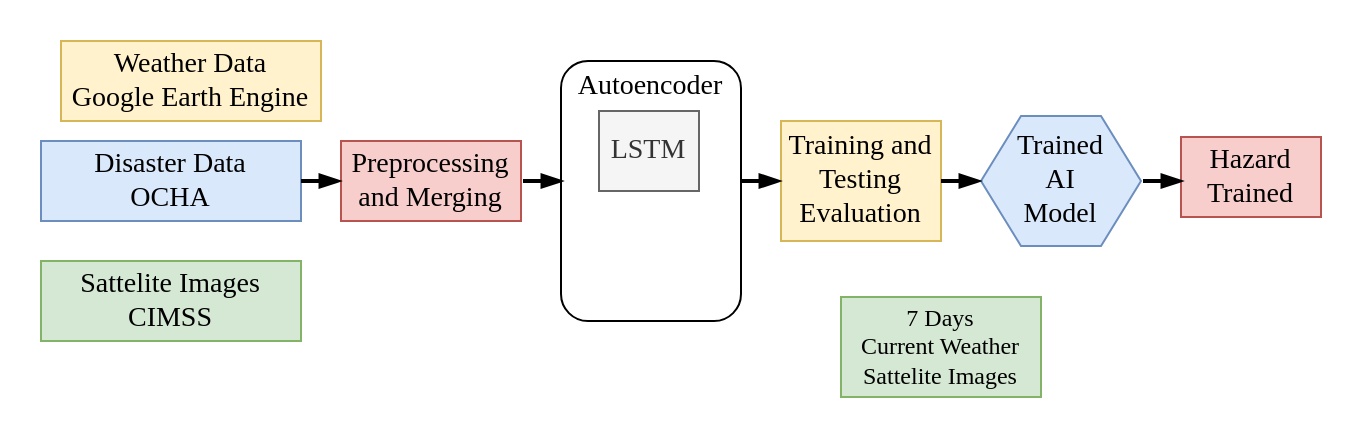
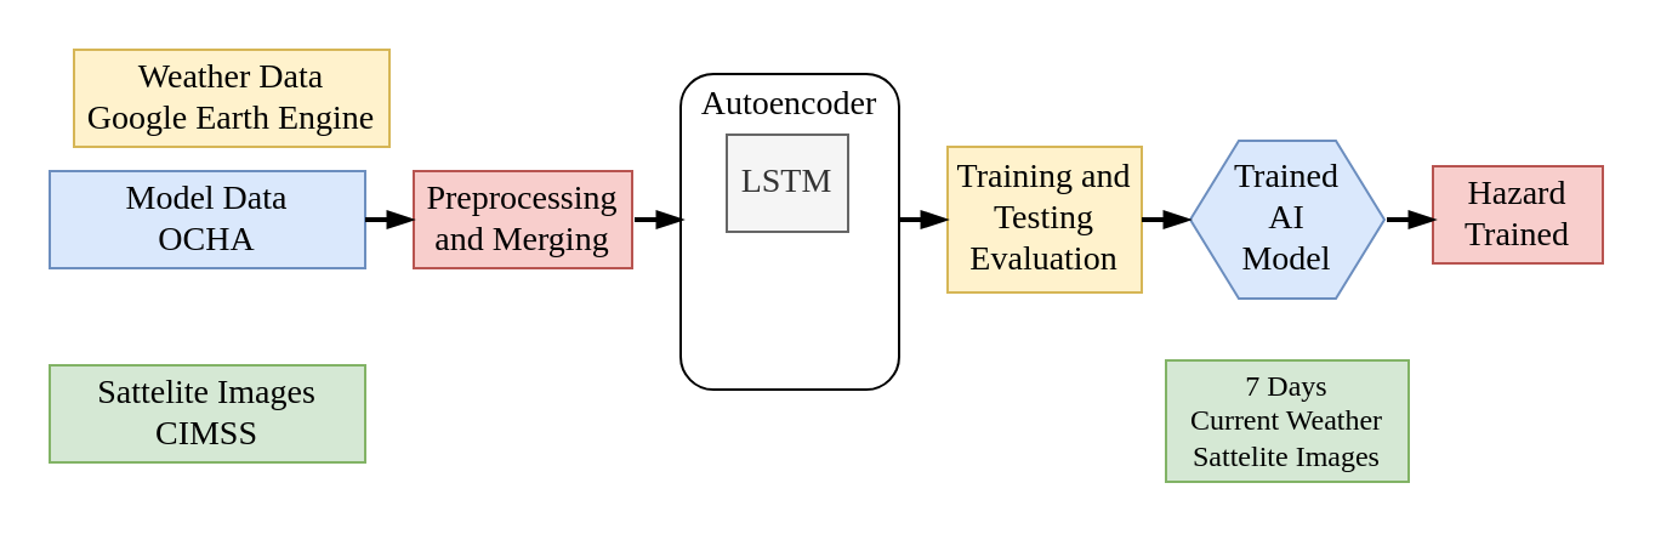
- <mxCell id="5" value="Disaster Data&lt;div&gt;&lt;span id=&quot;docs-internal-guid-3253ce96-7fff-de38-85f3-a78d56d46090&quot;&gt;&lt;span style=&quot;background-color: transparent; font-variant-numeric: normal; font-variant-east-asian: normal; font-variant-alternates: normal; font-variant-position: normal; font-variant-emoji: normal; vertical-align: baseline; white-space-collapse: preserve;&quot;&gt;OCHA&lt;/span&gt;&lt;/span&gt;&lt;/div&gt;" style="rounded=0;whiteSpace=wrap;html=1;fontSize=14;fontFamily=Times New Roman;fillColor=#dae8fc;strokeColor=#6c8ebf;" vertex="1" parent="1"><mxGeometry x="20" y="70" width="130" height="40" as="geometry" /></mxCell>
+ <mxCell id="5" value="Model Data&lt;div&gt;&lt;span id=&quot;docs-internal-guid-3253ce96-7fff-de38-85f3-a78d56d46090&quot;&gt;&lt;span style=&quot;background-color: transparent; font-variant-numeric: normal; font-variant-east-asian: normal; font-variant-alternates: normal; font-variant-position: normal; font-variant-emoji: normal; vertical-align: baseline; white-space-collapse: preserve;&quot;&gt;OCHA&lt;/span&gt;&lt;/span&gt;&lt;/div&gt;" style="rounded=0;whiteSpace=wrap;html=1;fontSize=14;fontFamily=Times New Roman;fillColor=#dae8fc;strokeColor=#6c8ebf;" vertex="1" parent="1"><mxGeometry x="20" y="70" width="130" height="40" as="geometry" /></mxCell>
- <mxCell id="6" value="&lt;div&gt;&lt;span id=&quot;docs-internal-guid-595cde14-7fff-f23b-11f6-7fd3064b3416&quot;&gt;&lt;span style=&quot;background-color: transparent; font-variant-numeric: normal; font-variant-east-asian: normal; font-variant-alternates: normal; font-variant-position: normal; font-variant-emoji: normal; vertical-align: baseline; white-space-collapse: preserve;&quot;&gt;Sattelite Images&lt;br&gt;CIMSS&lt;/span&gt;&lt;/span&gt;&lt;/div&gt;" style="rounded=0;whiteSpace=wrap;html=1;fontSize=14;fontFamily=Times New Roman;fillColor=#d5e8d4;strokeColor=#82b366;" vertex="1" parent="1"><mxGeometry x="20" y="130" width="130" height="40" as="geometry" /></mxCell>
+ <mxCell id="6" value="&lt;div&gt;&lt;span id=&quot;docs-internal-guid-595cde14-7fff-f23b-11f6-7fd3064b3416&quot;&gt;&lt;span style=&quot;background-color: transparent; font-variant-numeric: normal; font-variant-east-asian: normal; font-variant-alternates: normal; font-variant-position: normal; font-variant-emoji: normal; vertical-align: baseline; white-space-collapse: preserve;&quot;&gt;Sattelite Images&lt;br&gt;CIMSS&lt;/span&gt;&lt;/span&gt;&lt;/div&gt;" style="rounded=0;whiteSpace=wrap;html=1;fontSize=14;fontFamily=Times New Roman;fillColor=#d5e8d4;strokeColor=#82b366;" vertex="1" parent="1"><mxGeometry x="20" y="150" width="130" height="40" as="geometry" /></mxCell>
- <mxCell id="10" value="&lt;div&gt;7 Days&lt;/div&gt;Current Weather&lt;br&gt;Sattelite Images" style="rounded=0;whiteSpace=wrap;html=1;fontSize=12;fontFamily=Times New Roman;fillColor=#d5e8d4;strokeColor=#82b366;" vertex="1" parent="1"><mxGeometry x="420" y="148" width="100" height="50" as="geometry" /></mxCell>
+ <mxCell id="10" value="&lt;div&gt;7 Days&lt;/div&gt;Current Weather&lt;br&gt;Sattelite Images" style="rounded=0;whiteSpace=wrap;html=1;fontSize=12;fontFamily=Times New Roman;fillColor=#d5e8d4;strokeColor=#82b366;" vertex="1" parent="1"><mxGeometry x="480" y="148" width="100" height="50" as="geometry" /></mxCell>
